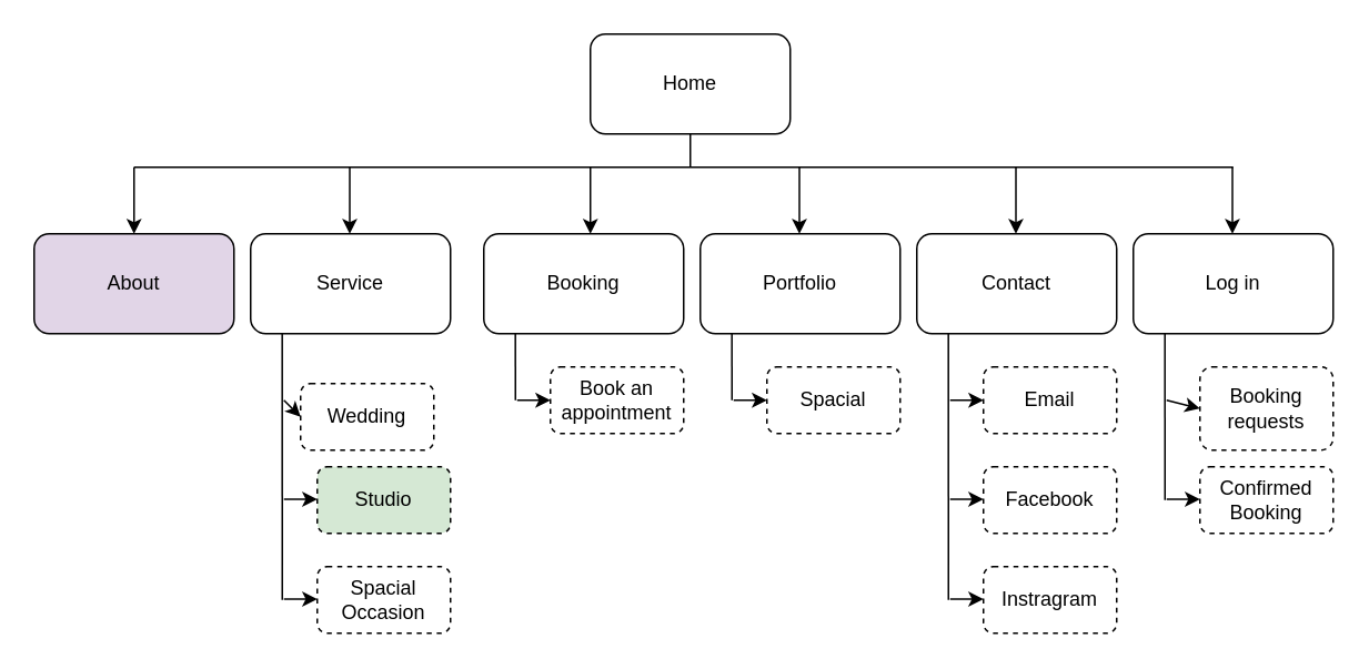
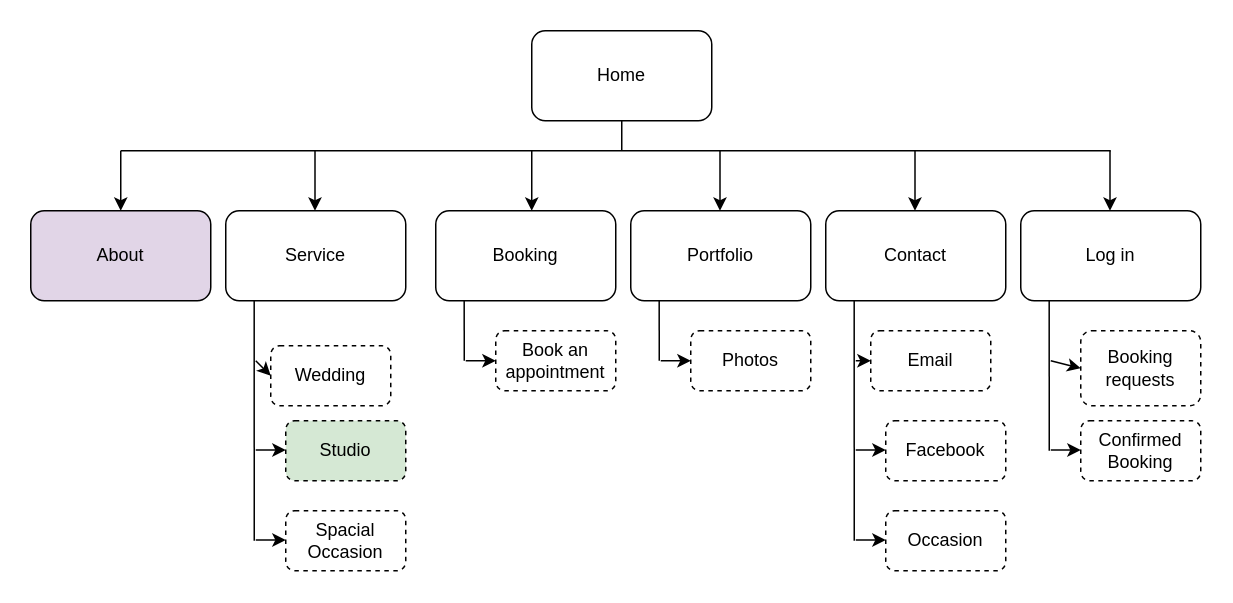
- <mxCell id="27" value="Spacial" style="rounded=1;whiteSpace=wrap;html=1;dashed=1;" vertex="1" parent="1"><mxGeometry x="460" y="220" width="80" height="40" as="geometry" /></mxCell>
+ <mxCell id="27" value="Photos" style="rounded=1;whiteSpace=wrap;html=1;dashed=1;" vertex="1" parent="1"><mxGeometry x="460" y="220" width="80" height="40" as="geometry" /></mxCell>
- <mxCell id="30" value="Email" style="rounded=1;whiteSpace=wrap;html=1;dashed=1;" vertex="1" parent="1"><mxGeometry x="590" y="220" width="80" height="40" as="geometry" /></mxCell>
+ <mxCell id="30" value="Email" style="rounded=1;whiteSpace=wrap;html=1;dashed=1;" vertex="1" parent="1"><mxGeometry x="580" y="220" width="80" height="40" as="geometry" /></mxCell>
- <mxCell id="32" value="Instragram" style="rounded=1;whiteSpace=wrap;html=1;dashed=1;" vertex="1" parent="1"><mxGeometry x="590" y="340" width="80" height="40" as="geometry" /></mxCell>
+ <mxCell id="32" value="Occasion" style="rounded=1;whiteSpace=wrap;html=1;dashed=1;" vertex="1" parent="1"><mxGeometry x="590" y="340" width="80" height="40" as="geometry" /></mxCell>
